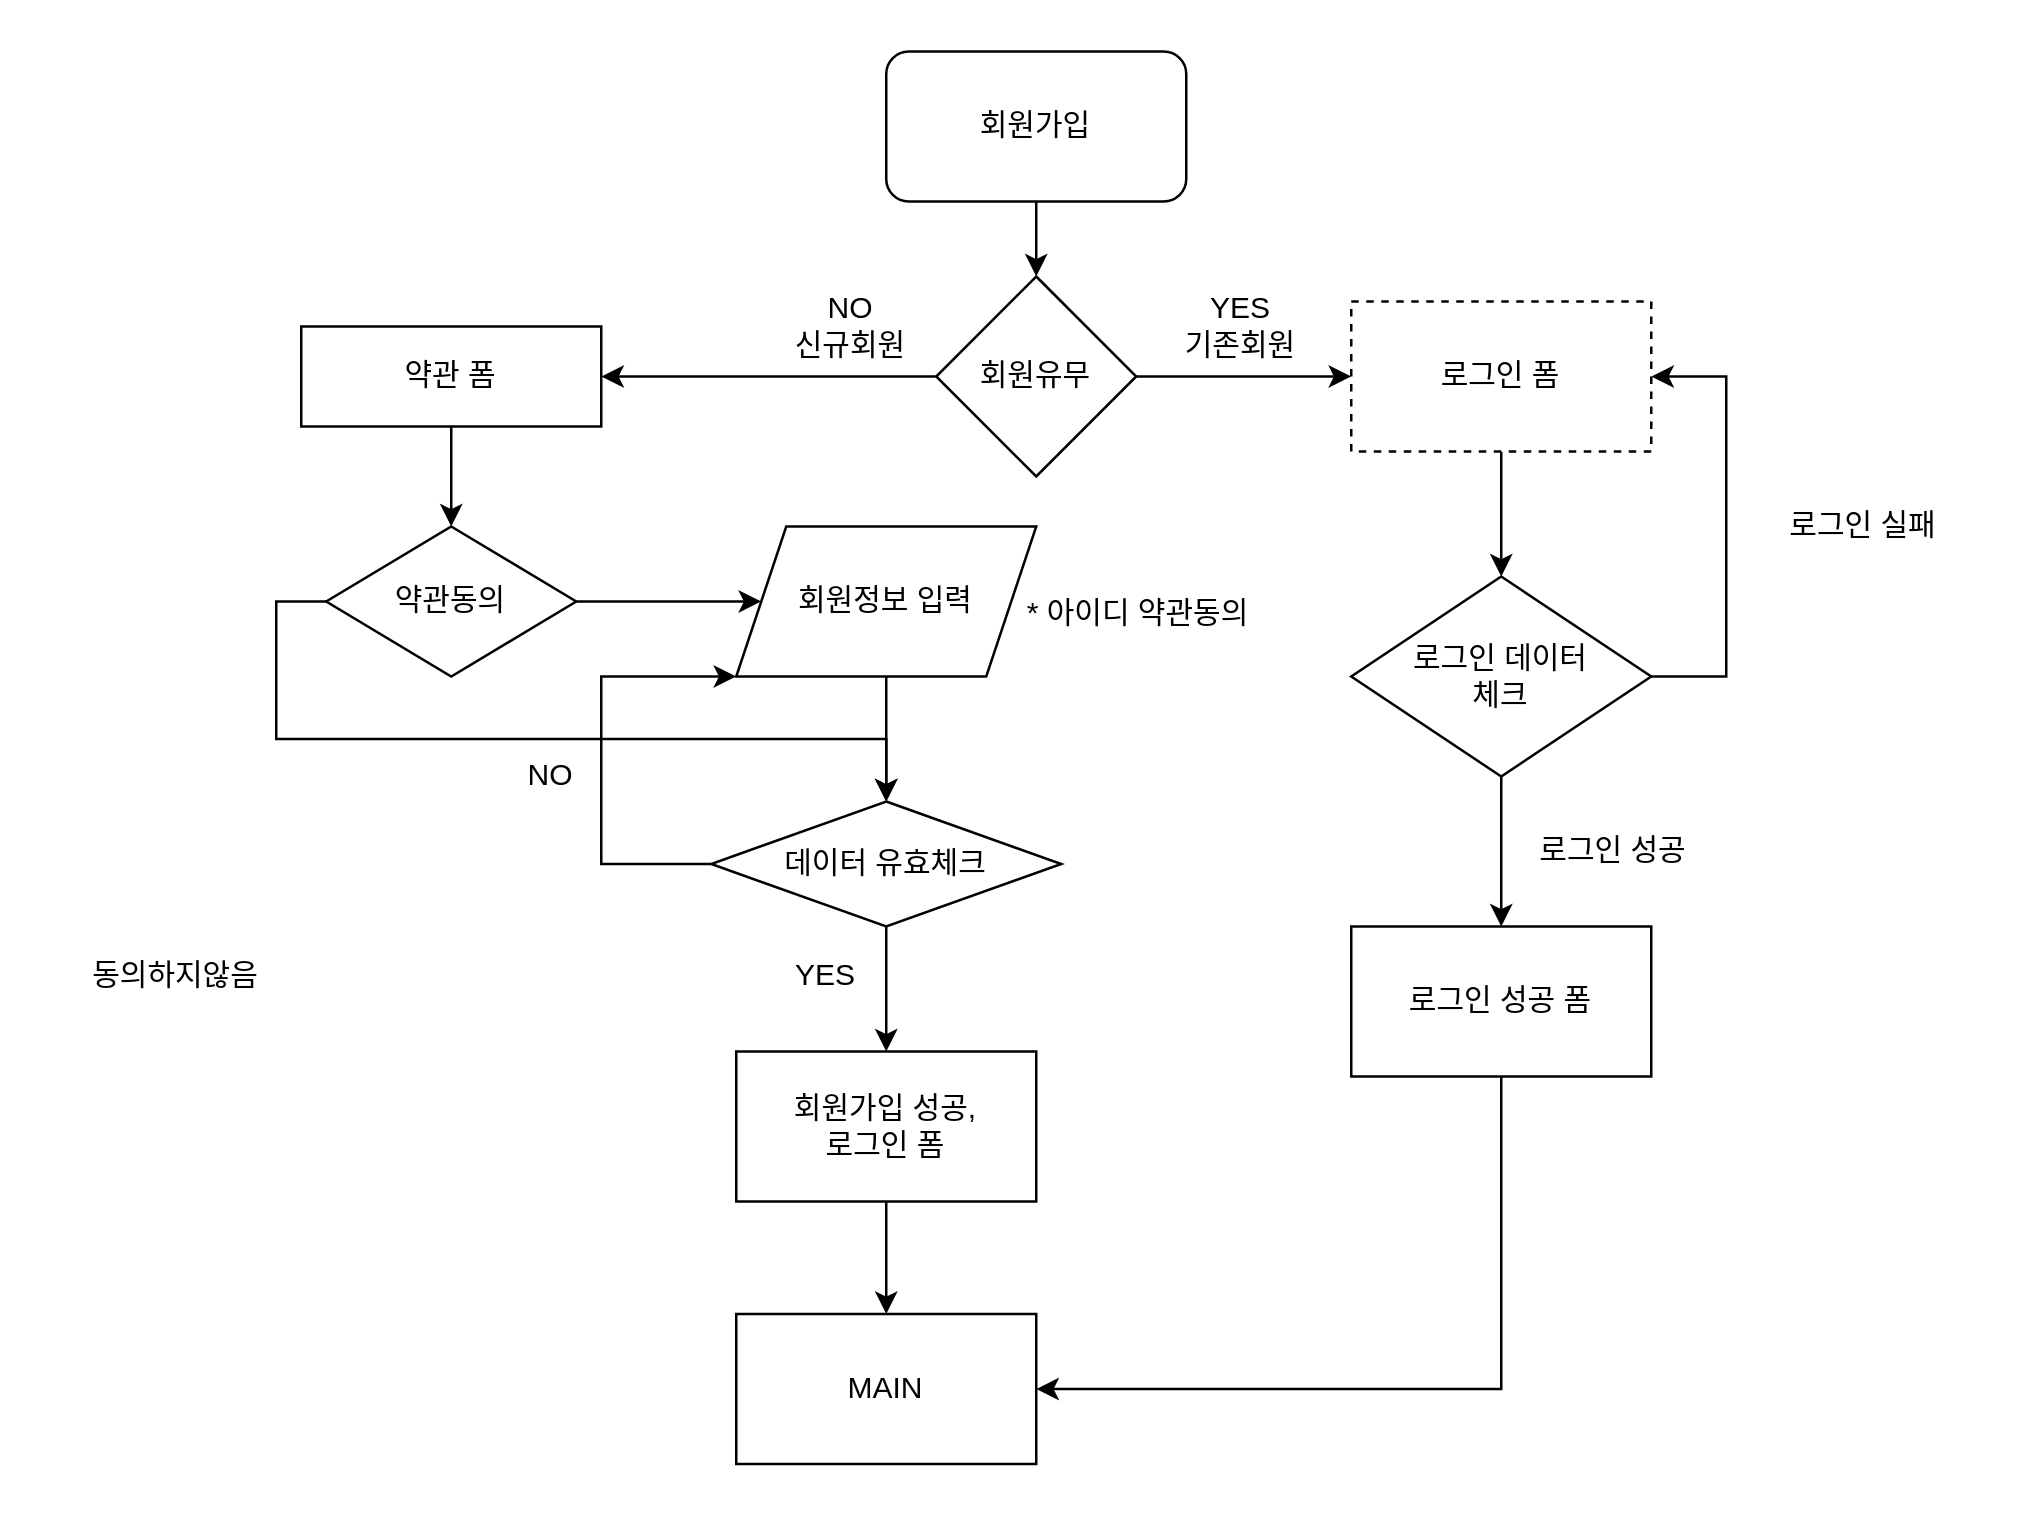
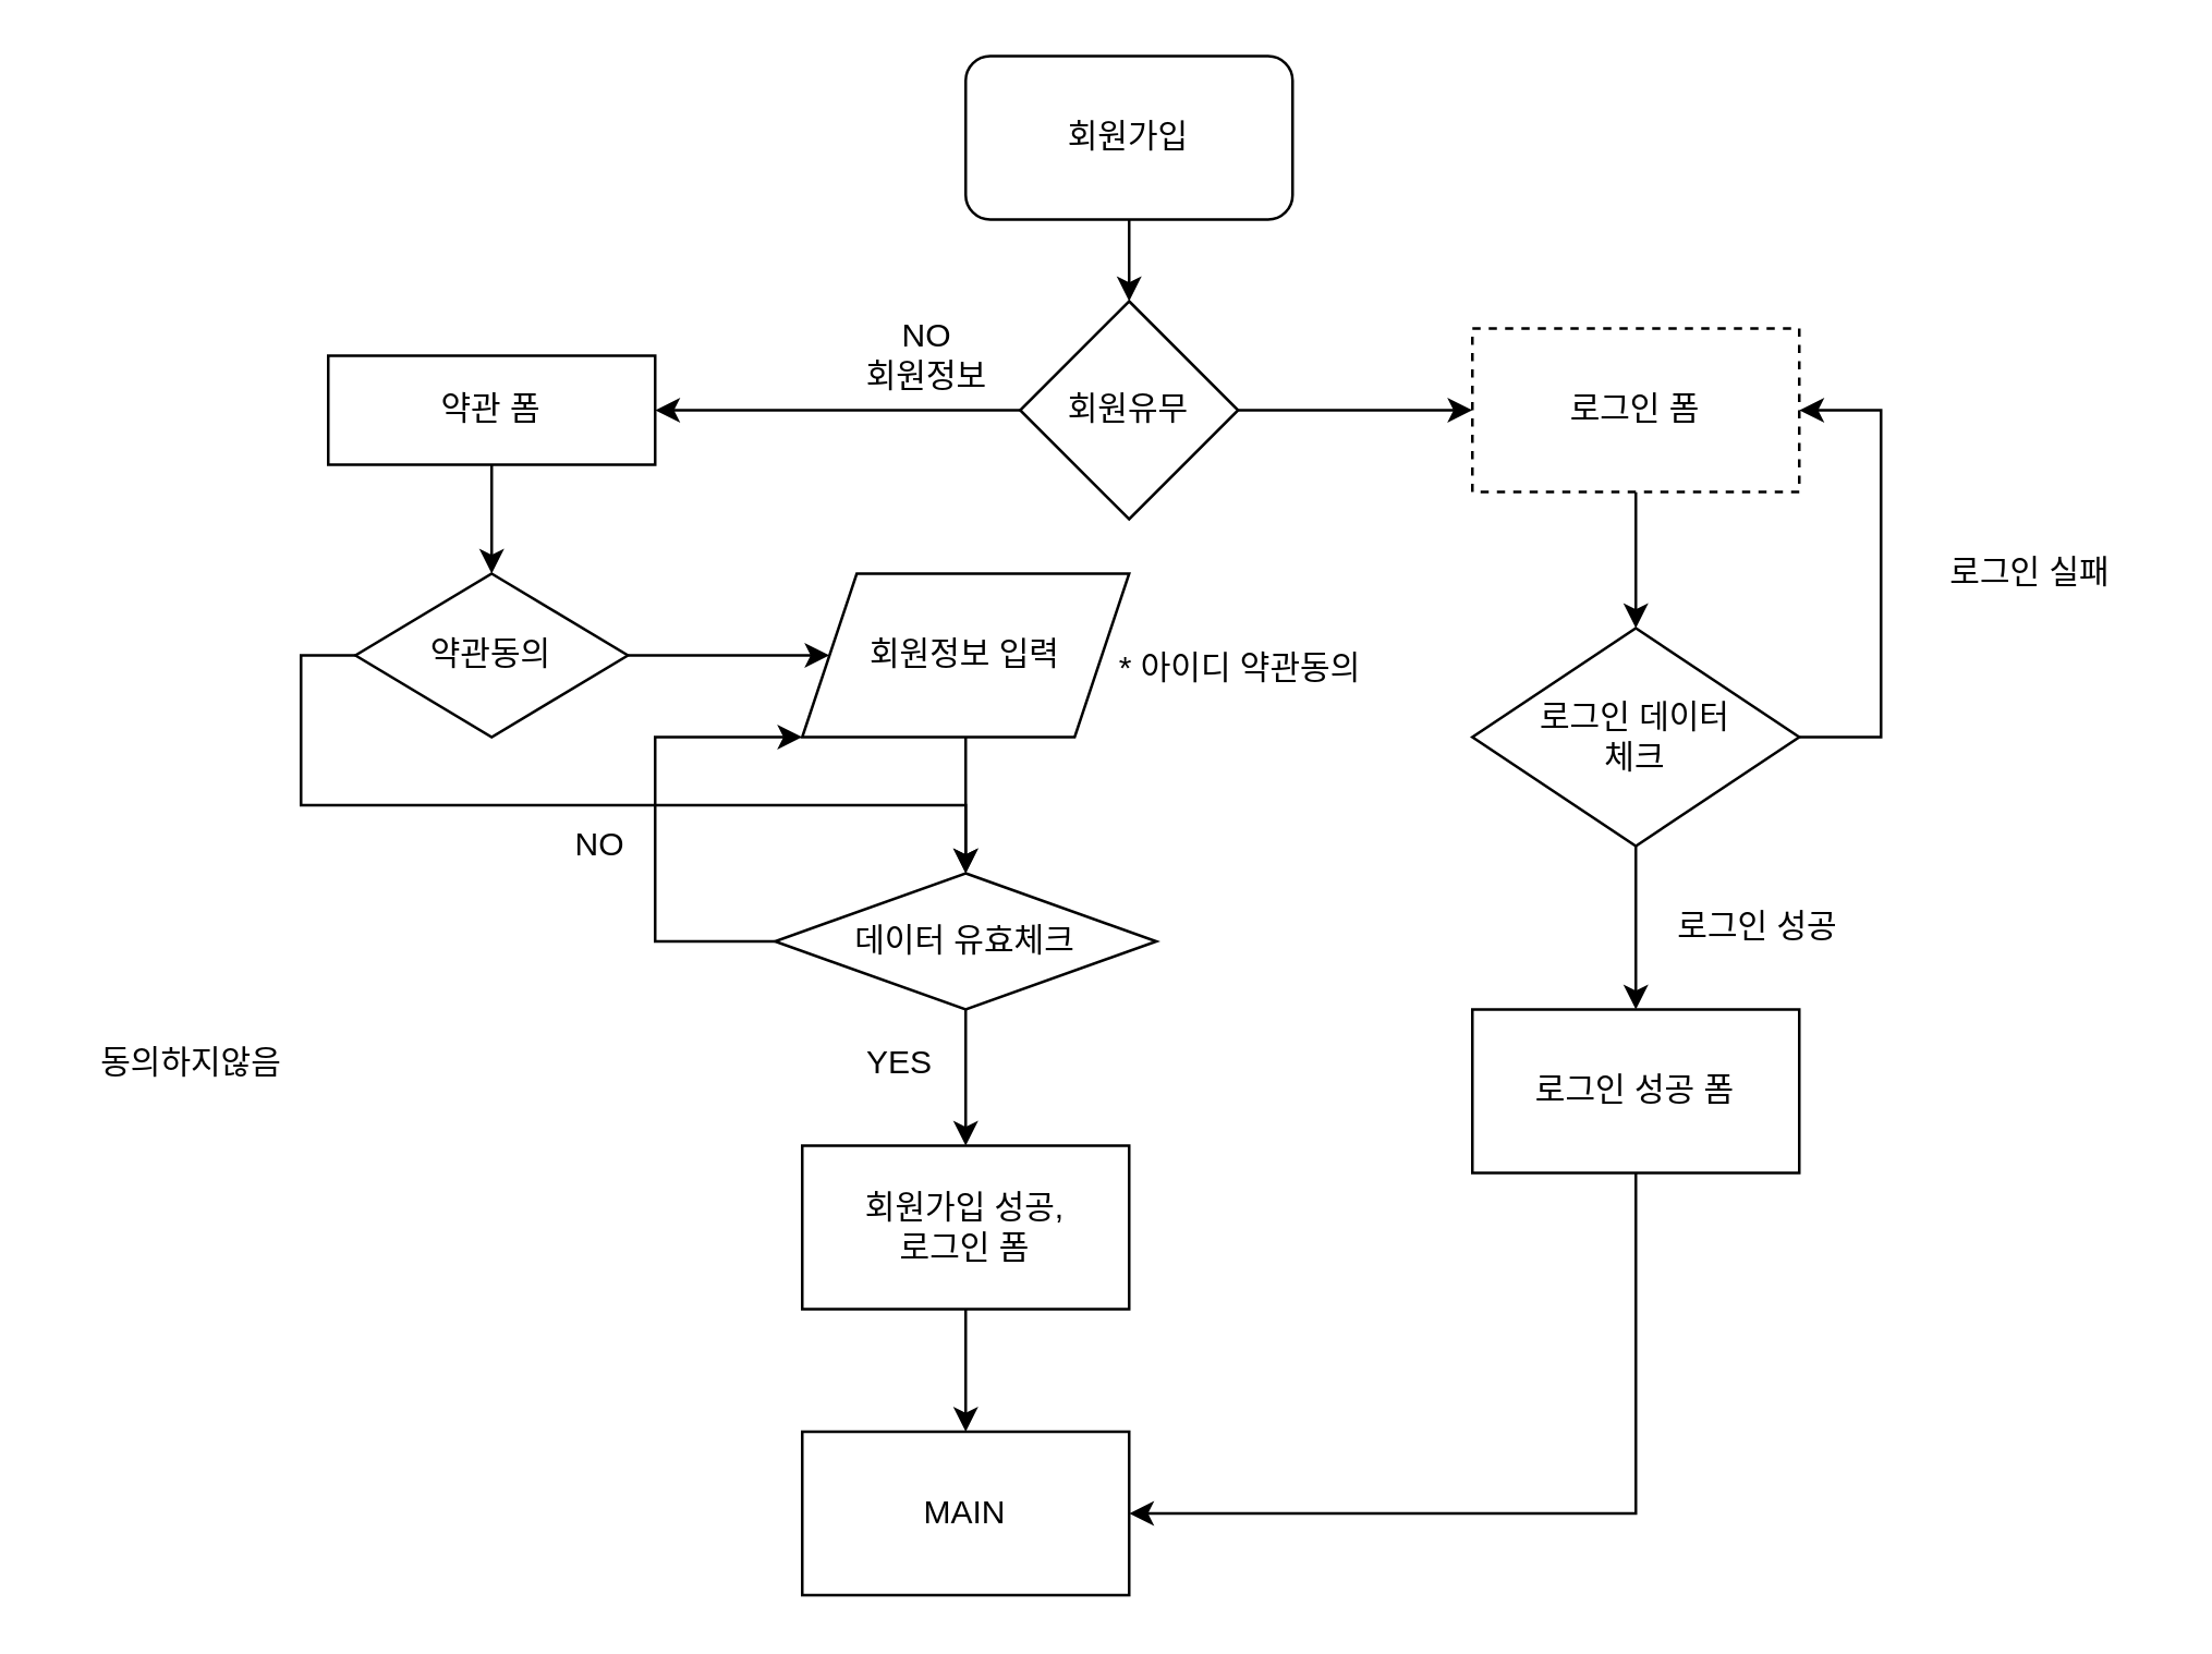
- <mxCell id="28" value="NO&lt;br&gt;신규회원" style="text;html=1;strokeColor=none;fillColor=none;align=center;verticalAlign=middle;whiteSpace=wrap;rounded=0;" vertex="1" parent="1"><mxGeometry x="310" y="120" width="60" height="20" as="geometry" /></mxCell>
+ <mxCell id="28" value="NO&lt;br&gt;회원정보" style="text;html=1;strokeColor=none;fillColor=none;align=center;verticalAlign=middle;whiteSpace=wrap;rounded=0;" vertex="1" parent="1"><mxGeometry x="310" y="120" width="60" height="20" as="geometry" /></mxCell>
- <mxCell id="27" value="YES&lt;br&gt;기존회원" style="text;html=1;strokeColor=none;fillColor=none;align=center;verticalAlign=middle;whiteSpace=wrap;rounded=0;" vertex="1" parent="1"><mxGeometry x="468" y="120" width="56" height="20" as="geometry" /></mxCell>
